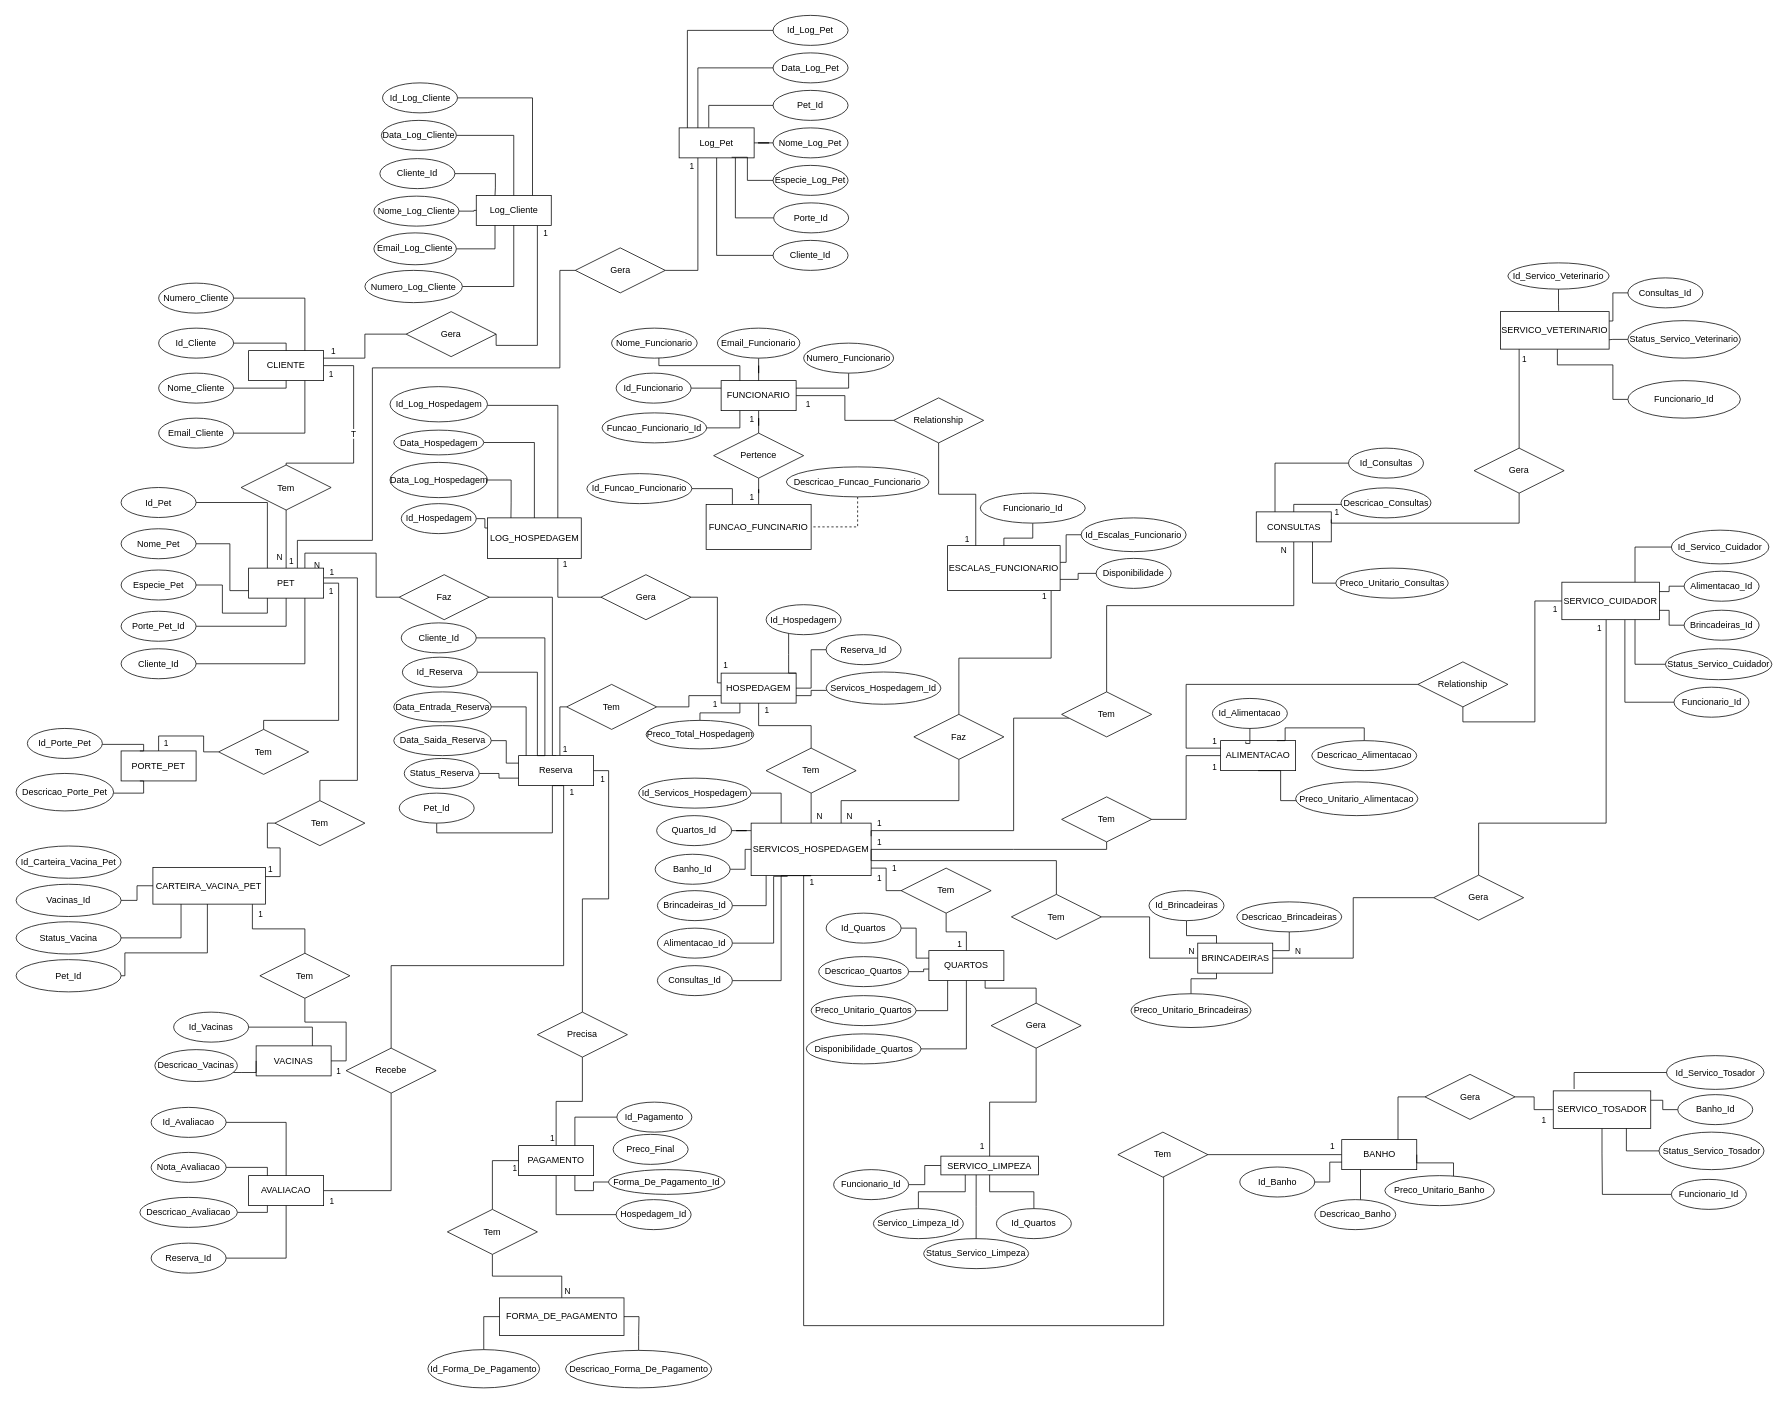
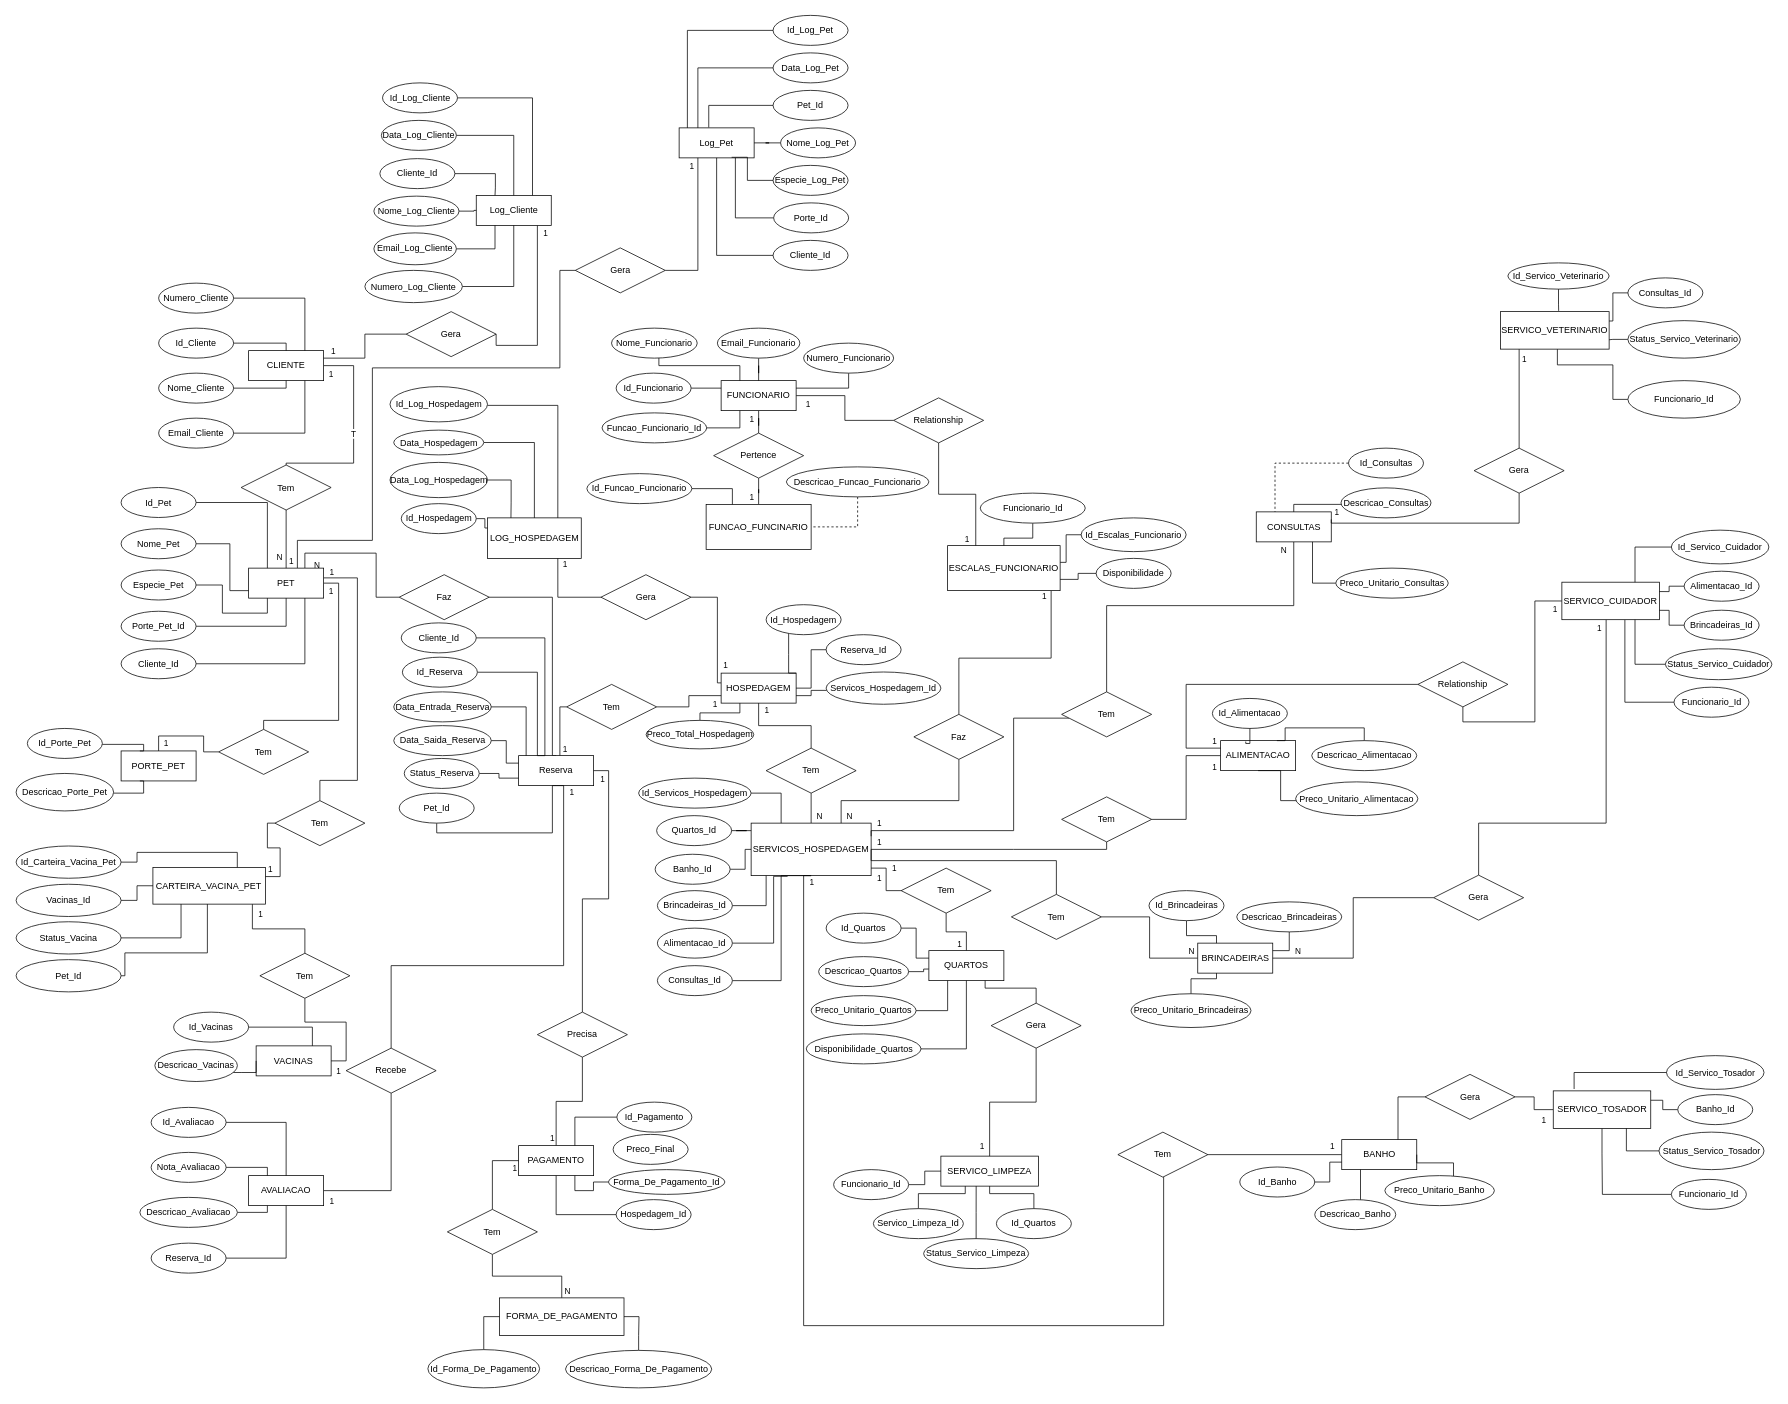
- <mxCell id="310" value="Nome_Log_Pet" style="ellipse;whiteSpace=wrap;html=1;align=center;" parent="1" vertex="1"><mxGeometry x="1030.25" y="170" width="100" height="40" as="geometry" /></mxCell>
+ <mxCell id="310" value="Nome_Log_Pet" style="ellipse;whiteSpace=wrap;html=1;align=center;" parent="1" vertex="1"><mxGeometry x="1040.25" y="170" width="100" height="40" as="geometry" /></mxCell>
- <mxCell id="151" style="edgeStyle=orthogonalEdgeStyle;rounded=0;orthogonalLoop=1;jettySize=auto;html=1;entryX=0.25;entryY=0;entryDx=0;entryDy=0;endArrow=none;startFill=0;" parent="1" source="152" target="43" edge="1"><mxGeometry relative="1" as="geometry" /></mxCell>
+ <mxCell id="151" style="edgeStyle=orthogonalEdgeStyle;rounded=0;orthogonalLoop=1;jettySize=auto;html=1;entryX=0.25;entryY=0;entryDx=0;entryDy=0;endArrow=none;startFill=0;dashed=1;" parent="1" source="152" target="43" edge="1"><mxGeometry relative="1" as="geometry" /></mxCell>
+ <mxCell id="279" style="edgeStyle=orthogonalEdgeStyle;rounded=0;orthogonalLoop=1;jettySize=auto;html=1;entryX=0.75;entryY=0;entryDx=0;entryDy=0;endArrow=none;startFill=0;" parent="1" source="280" target="278" edge="1"><mxGeometry relative="1" as="geometry" /></mxCell>
- <mxCell id="47" value="SERVICO_LIMPEZA" style="whiteSpace=wrap;html=1;align=center;" parent="1" vertex="1"><mxGeometry x="1254" y="1541" width="130" height="25" as="geometry" /></mxCell>
+ <mxCell id="47" value="SERVICO_LIMPEZA" style="whiteSpace=wrap;html=1;align=center;" parent="1" vertex="1"><mxGeometry x="1254" y="1541" width="130" height="40" as="geometry" /></mxCell>
